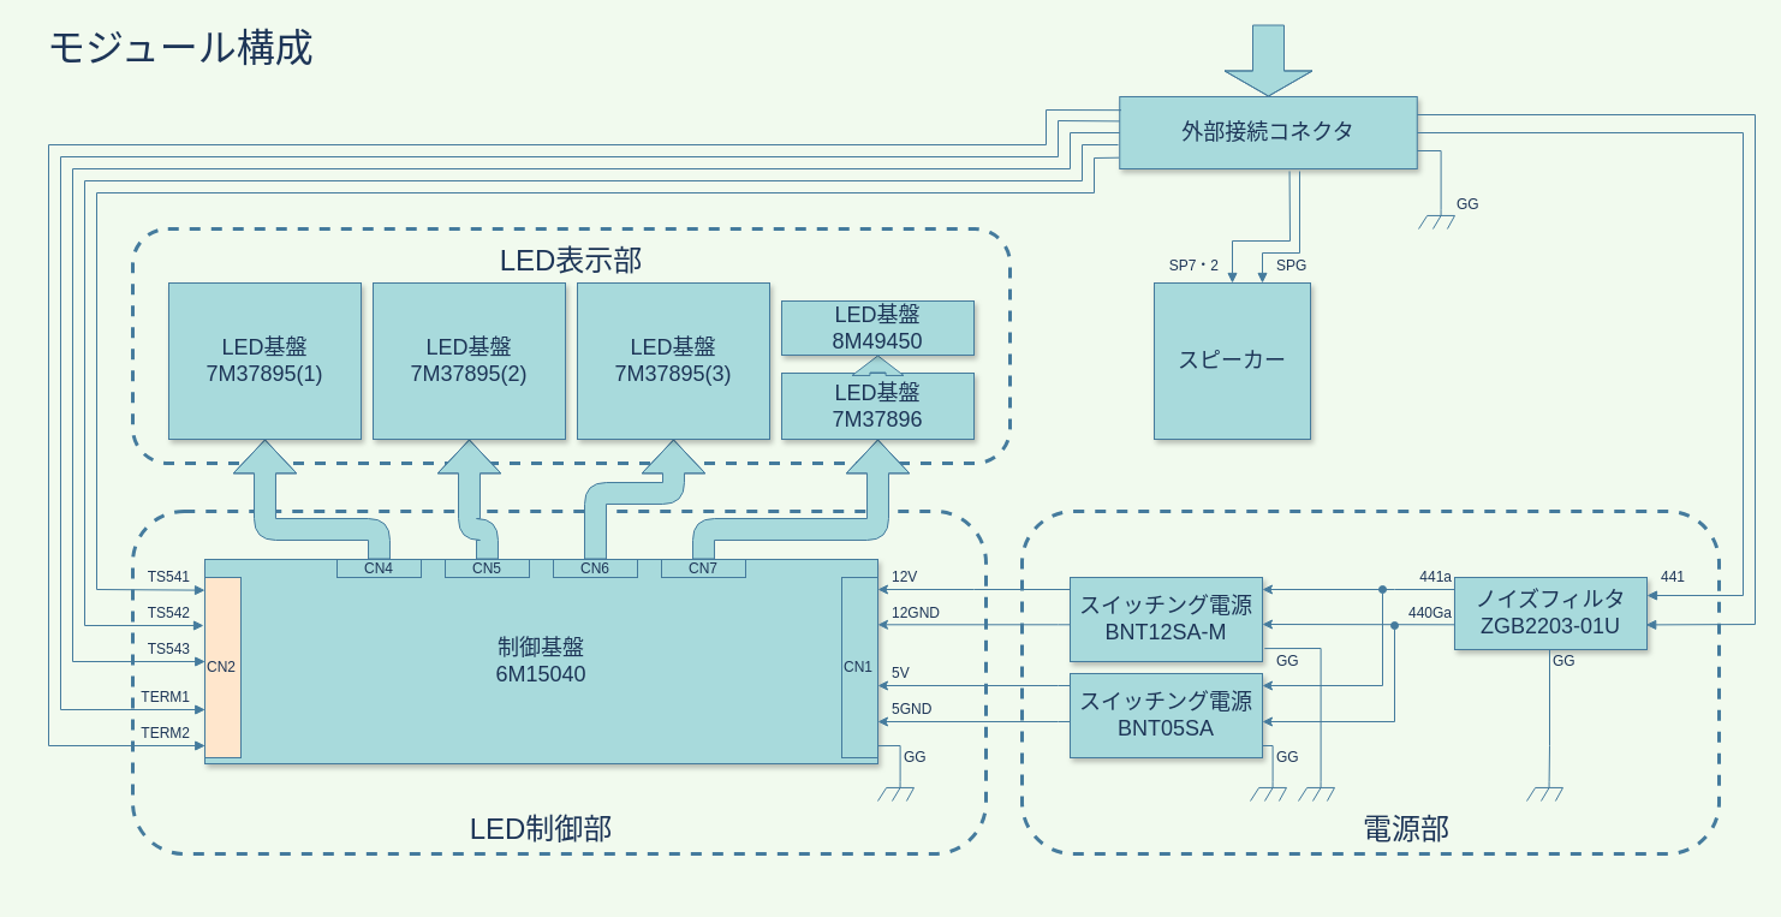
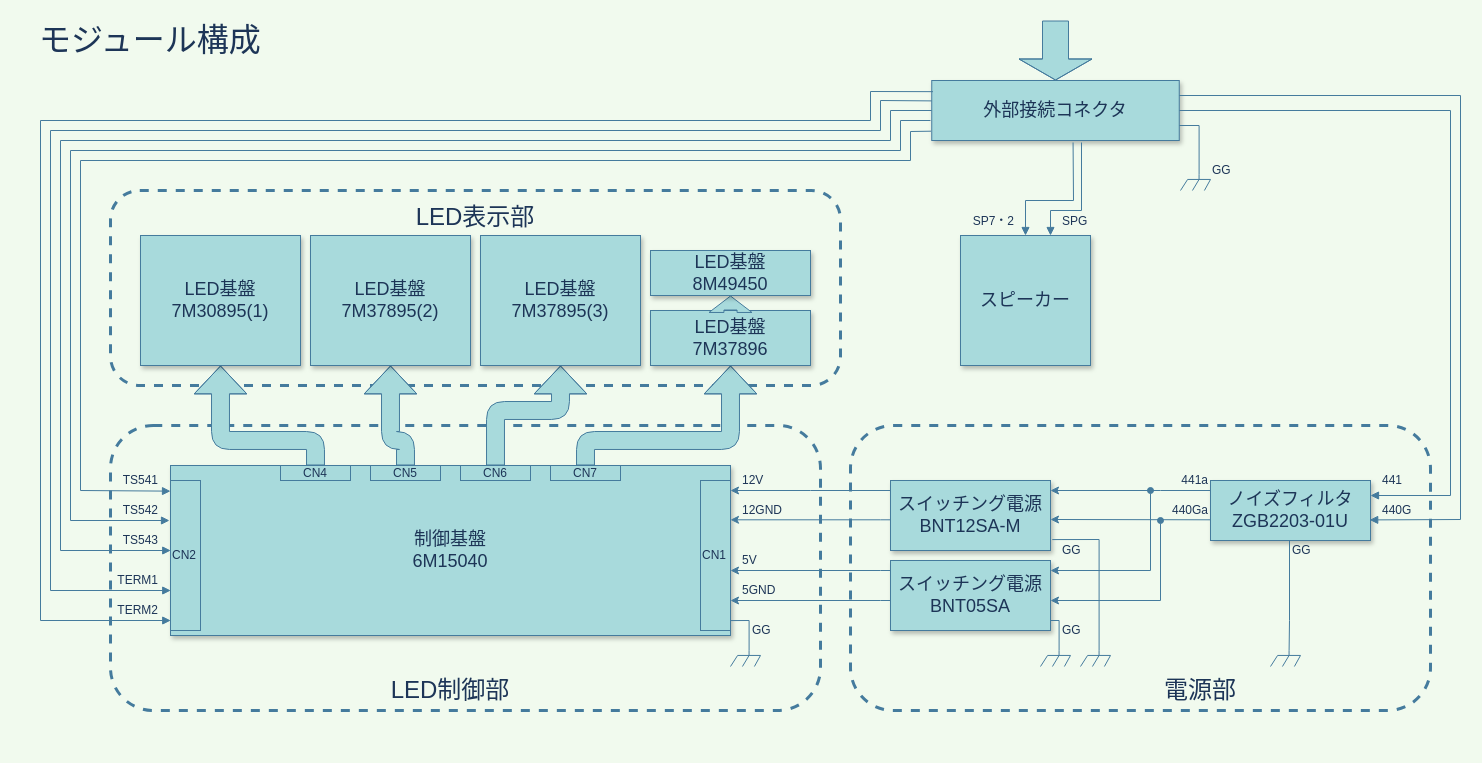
- <mxCell id="6" value="&lt;div&gt;LED基盤&lt;/div&gt;&lt;div&gt;7M37895(1)&lt;/div&gt;" style="whiteSpace=wrap;html=1;shadow=1;fontSize=18;fillColor=#A8DADC;strokeColor=#457B9D;fontColor=#1D3557;" parent="1" vertex="1"><mxGeometry x="140" y="235" width="160" height="130" as="geometry" /></mxCell>
+ <mxCell id="6" value="&lt;div&gt;LED基盤&lt;/div&gt;&lt;div&gt;7M30895(1)&lt;/div&gt;" style="whiteSpace=wrap;html=1;shadow=1;fontSize=18;fillColor=#A8DADC;strokeColor=#457B9D;fontColor=#1D3557;" parent="1" vertex="1"><mxGeometry x="140" y="235" width="160" height="130" as="geometry" /></mxCell>
+ <mxCell id="48" value="440G" style="text;html=1;strokeColor=none;fillColor=none;align=left;verticalAlign=middle;whiteSpace=wrap;rounded=0;shadow=0;glass=0;dashed=1;sketch=0;fontColor=#1D3557;" parent="1" vertex="1"><mxGeometry x="1380" y="500" width="40" height="20" as="geometry" /></mxCell>
- <mxCell id="70" value="CN2" style="rounded=0;whiteSpace=wrap;html=1;shadow=0;glass=0;sketch=0;fillColor=#ffe6cc;fontSize=12;align=left;strokeColor=#457B9D;fontColor=#1D3557;" parent="1" vertex="1"><mxGeometry x="170" y="480" width="30" height="150" as="geometry" /></mxCell>
+ <mxCell id="70" value="CN2" style="rounded=0;whiteSpace=wrap;html=1;shadow=0;glass=0;sketch=0;fillColor=#A8DADC;fontSize=12;align=left;strokeColor=#457B9D;fontColor=#1D3557;" parent="1" vertex="1"><mxGeometry x="170" y="480" width="30" height="150" as="geometry" /></mxCell>
- <mxCell id="69" value="電源部" style="text;html=1;strokeColor=none;fillColor=none;align=center;verticalAlign=middle;whiteSpace=wrap;rounded=0;shadow=0;glass=0;sketch=0;fontSize=24;fontColor=#1D3557;" parent="1" vertex="1"><mxGeometry x="1105" y="676" width="130" height="28" as="geometry" /></mxCell>
+ <mxCell id="69" value="電源部" style="text;html=1;strokeColor=none;fillColor=none;align=center;verticalAlign=middle;whiteSpace=wrap;rounded=0;shadow=0;glass=0;sketch=0;fontSize=24;fontColor=#1D3557;" parent="1" vertex="1"><mxGeometry x="1135" y="676" width="130" height="28" as="geometry" /></mxCell>
